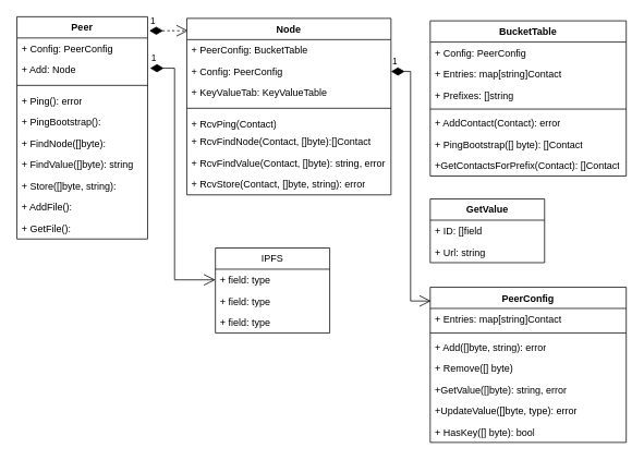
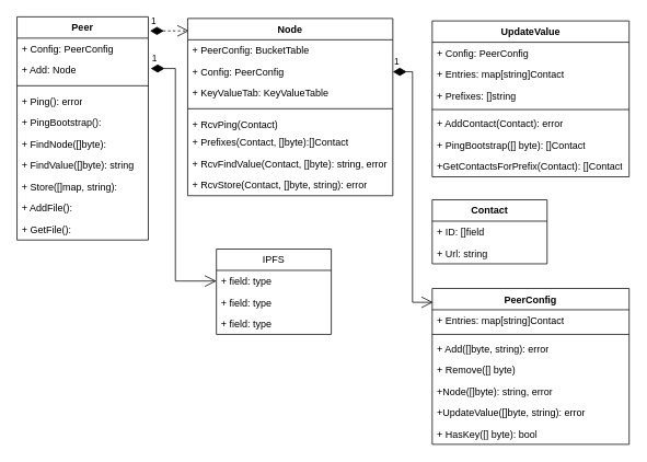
- <mxCell id="24" value="BucketTable" style="swimlane;fontStyle=1;align=center;verticalAlign=top;childLayout=stackLayout;horizontal=1;startSize=26;horizontalStack=0;resizeParent=1;resizeParentMax=0;resizeLast=0;collapsible=1;marginBottom=0;whiteSpace=wrap;html=1;" parent="1" vertex="1"><mxGeometry x="526" y="25" width="240" height="190" as="geometry" /></mxCell>
+ <mxCell id="24" value="UpdateValue" style="swimlane;fontStyle=1;align=center;verticalAlign=top;childLayout=stackLayout;horizontal=1;startSize=26;horizontalStack=0;resizeParent=1;resizeParentMax=0;resizeLast=0;collapsible=1;marginBottom=0;whiteSpace=wrap;html=1;" parent="1" vertex="1"><mxGeometry x="526" y="25" width="240" height="190" as="geometry" /></mxCell>
- <mxCell id="21" value="+ RcvFindNode(Contact, []byte):[]Contact" style="text;strokeColor=none;fillColor=none;align=left;verticalAlign=top;spacingLeft=4;spacingRight=4;overflow=hidden;rotatable=0;points=[[0,0.5],[1,0.5]];portConstraint=eastwest;whiteSpace=wrap;html=1;" parent="14" vertex="1"><mxGeometry y="138" width="250" height="26" as="geometry" /></mxCell>
+ <mxCell id="21" value="+ Prefixes(Contact, []byte):[]Contact" style="text;strokeColor=none;fillColor=none;align=left;verticalAlign=top;spacingLeft=4;spacingRight=4;overflow=hidden;rotatable=0;points=[[0,0.5],[1,0.5]];portConstraint=eastwest;whiteSpace=wrap;html=1;" parent="14" vertex="1"><mxGeometry y="138" width="250" height="26" as="geometry" /></mxCell>
- <mxCell id="11" value="+ Store([]byte, string):" style="text;strokeColor=none;fillColor=none;align=left;verticalAlign=top;spacingLeft=4;spacingRight=4;overflow=hidden;rotatable=0;points=[[0,0.5],[1,0.5]];portConstraint=eastwest;whiteSpace=wrap;html=1;" parent="3" vertex="1"><mxGeometry y="194" width="160" height="26" as="geometry" /></mxCell>
+ <mxCell id="11" value="+ Store([]map, string):" style="text;strokeColor=none;fillColor=none;align=left;verticalAlign=top;spacingLeft=4;spacingRight=4;overflow=hidden;rotatable=0;points=[[0,0.5],[1,0.5]];portConstraint=eastwest;whiteSpace=wrap;html=1;" parent="3" vertex="1"><mxGeometry y="194" width="160" height="26" as="geometry" /></mxCell>
- <mxCell id="45" value="&lt;b&gt;GetValue&lt;/b&gt;" style="swimlane;fontStyle=0;childLayout=stackLayout;horizontal=1;startSize=26;fillColor=none;horizontalStack=0;resizeParent=1;resizeParentMax=0;resizeLast=0;collapsible=1;marginBottom=0;whiteSpace=wrap;html=1;" parent="1" vertex="1"><mxGeometry x="526" y="243" width="140" height="78" as="geometry" /></mxCell>
+ <mxCell id="45" value="&lt;b&gt;Contact&lt;/b&gt;" style="swimlane;fontStyle=0;childLayout=stackLayout;horizontal=1;startSize=26;fillColor=none;horizontalStack=0;resizeParent=1;resizeParentMax=0;resizeLast=0;collapsible=1;marginBottom=0;whiteSpace=wrap;html=1;" parent="1" vertex="1"><mxGeometry x="526" y="243" width="140" height="78" as="geometry" /></mxCell>
- <mxCell id="37" value="+GetValue([]byte): string, error" style="text;strokeColor=none;fillColor=none;align=left;verticalAlign=top;spacingLeft=4;spacingRight=4;overflow=hidden;rotatable=0;points=[[0,0.5],[1,0.5]];portConstraint=eastwest;whiteSpace=wrap;html=1;" parent="32" vertex="1"><mxGeometry y="112" width="240" height="26" as="geometry" /></mxCell>
+ <mxCell id="37" value="+Node([]byte): string, error" style="text;strokeColor=none;fillColor=none;align=left;verticalAlign=top;spacingLeft=4;spacingRight=4;overflow=hidden;rotatable=0;points=[[0,0.5],[1,0.5]];portConstraint=eastwest;whiteSpace=wrap;html=1;" parent="32" vertex="1"><mxGeometry y="112" width="240" height="26" as="geometry" /></mxCell>
- <mxCell id="38" value="+UpdateValue([]byte, type): error" style="text;strokeColor=none;fillColor=none;align=left;verticalAlign=top;spacingLeft=4;spacingRight=4;overflow=hidden;rotatable=0;points=[[0,0.5],[1,0.5]];portConstraint=eastwest;whiteSpace=wrap;html=1;" parent="32" vertex="1"><mxGeometry y="138" width="240" height="26" as="geometry" /></mxCell>
+ <mxCell id="38" value="+UpdateValue([]byte, string): error" style="text;strokeColor=none;fillColor=none;align=left;verticalAlign=top;spacingLeft=4;spacingRight=4;overflow=hidden;rotatable=0;points=[[0,0.5],[1,0.5]];portConstraint=eastwest;whiteSpace=wrap;html=1;" parent="32" vertex="1"><mxGeometry y="138" width="240" height="26" as="geometry" /></mxCell>
